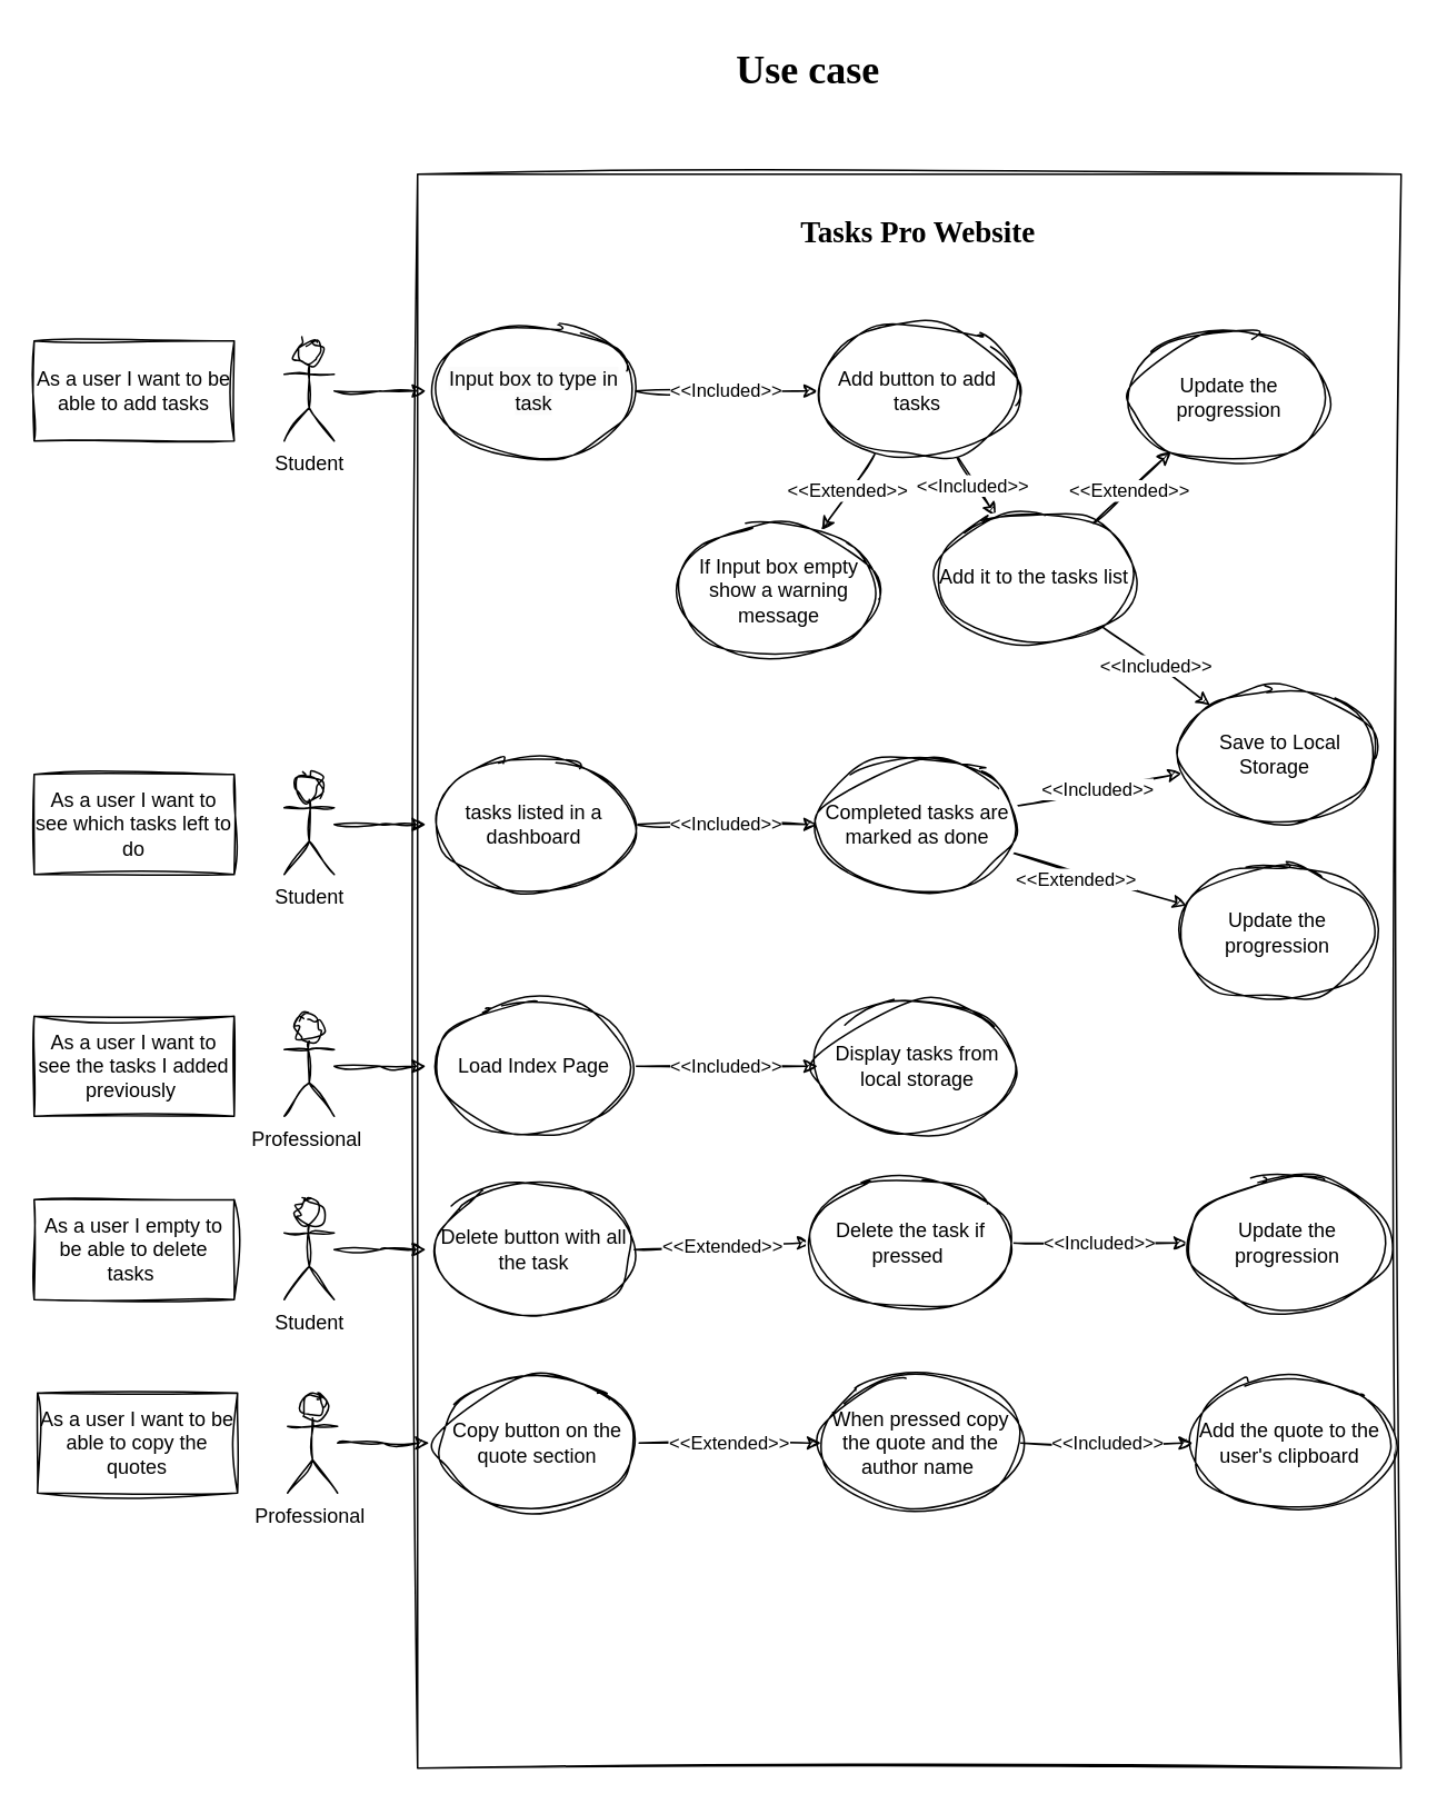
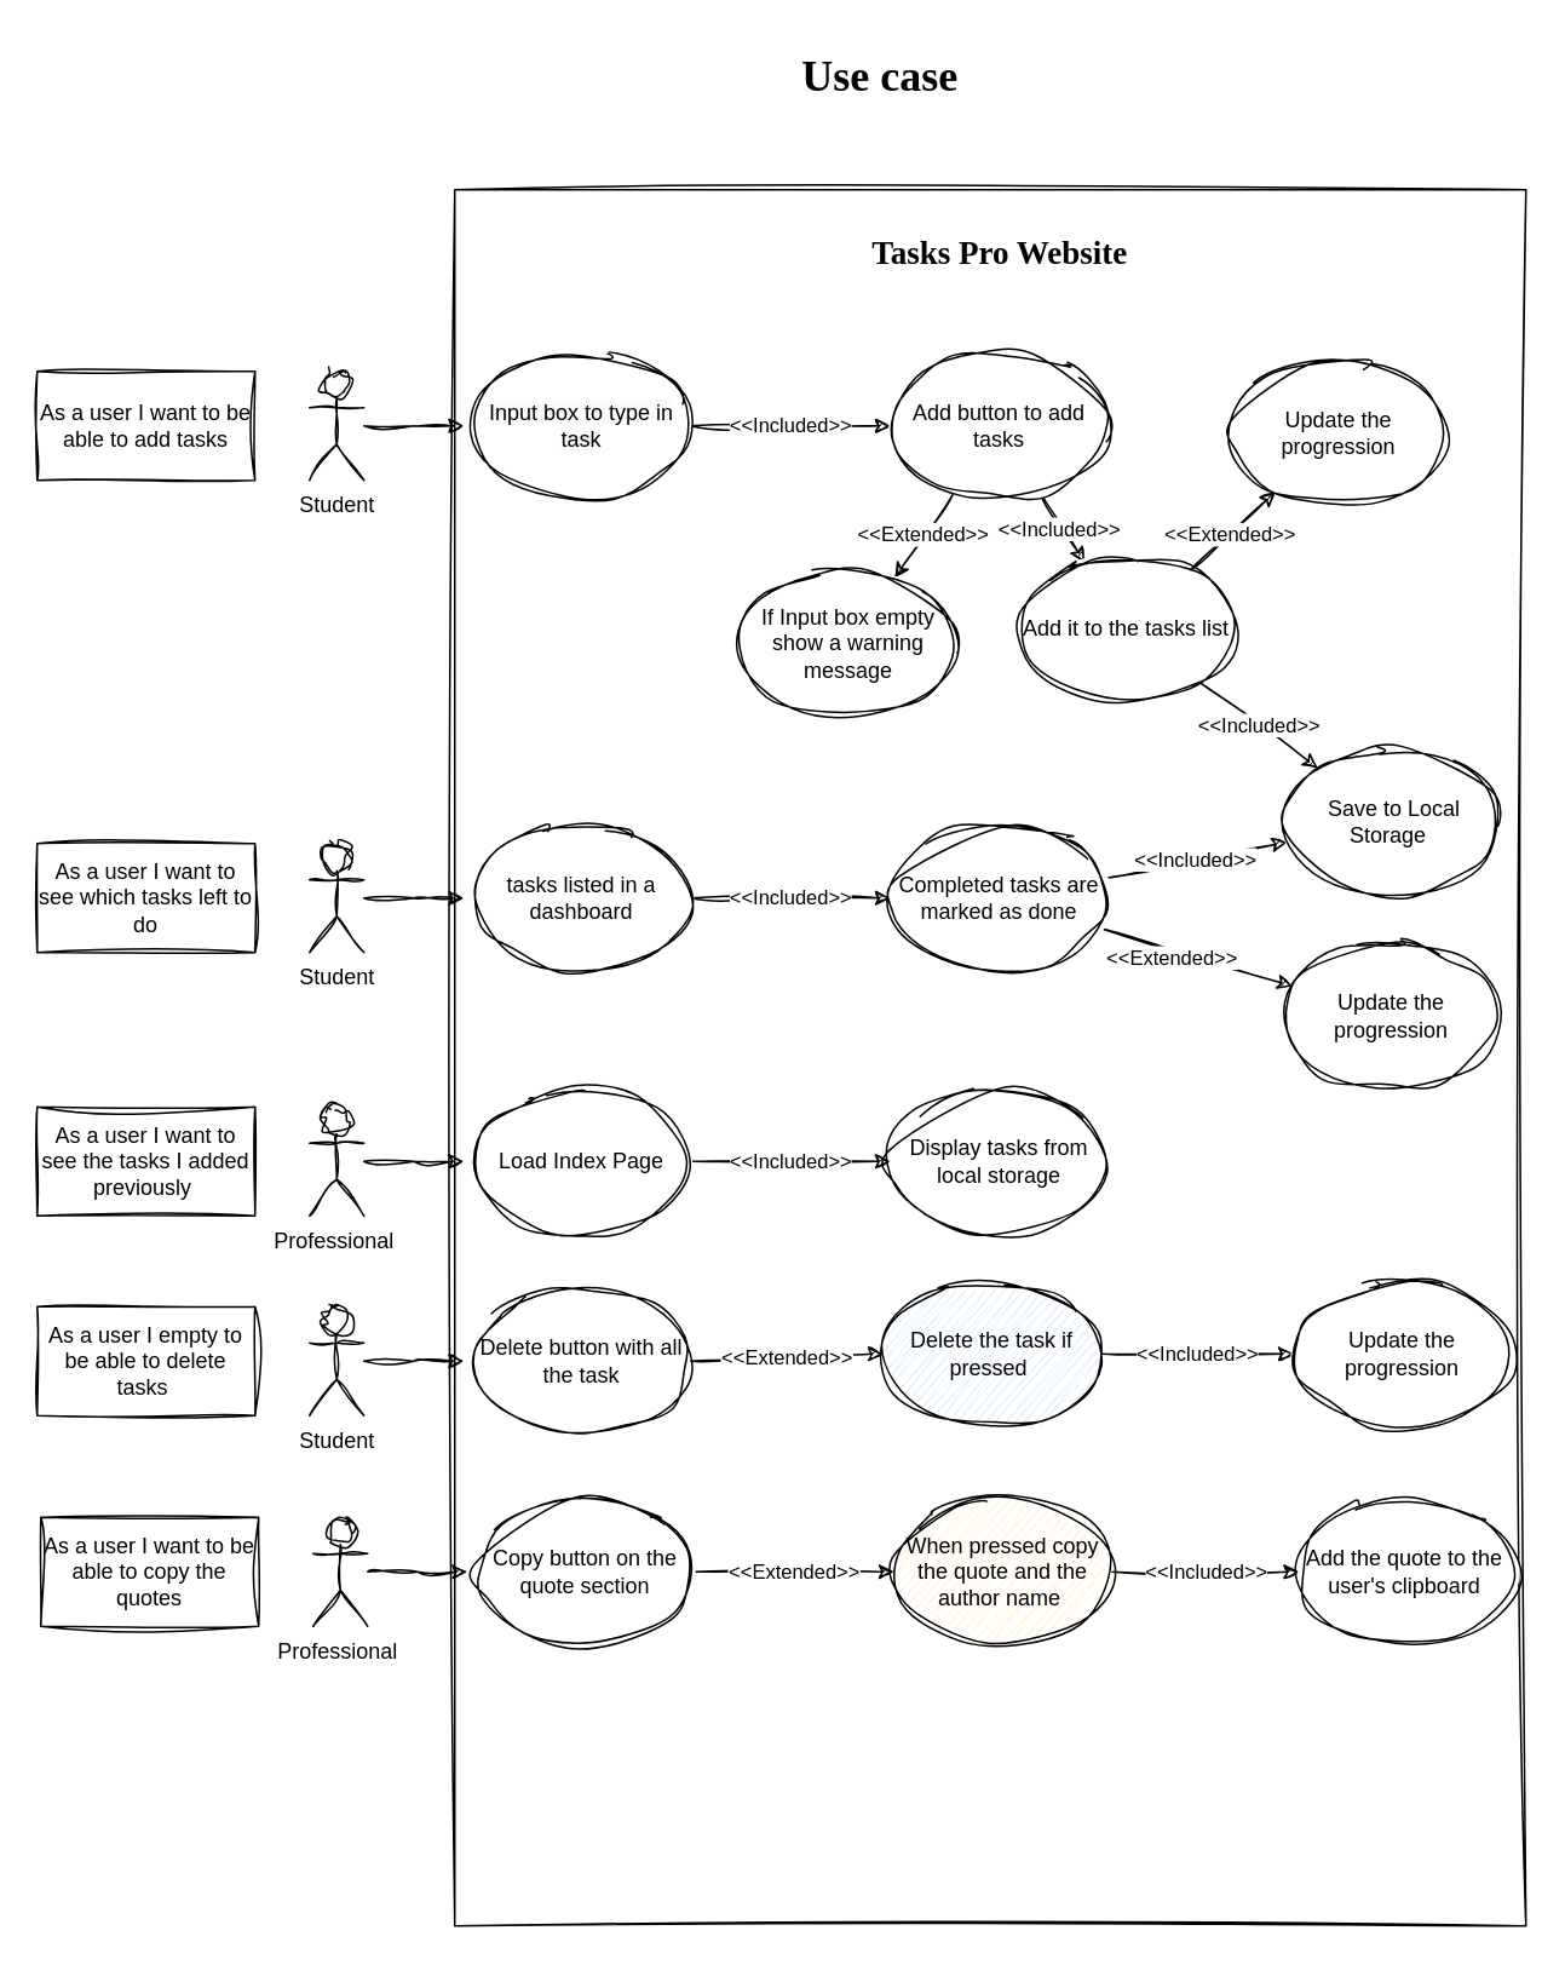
- <mxCell id="42" value="Delete the task if pressed&amp;nbsp;" style="ellipse;whiteSpace=wrap;html=1;sketch=1;curveFitting=1;jiggle=2;" parent="1" vertex="1"><mxGeometry x="486" y="705" width="120" height="80" as="geometry" /></mxCell>
+ <mxCell id="42" value="Delete the task if pressed&amp;nbsp;" style="ellipse;whiteSpace=wrap;html=1;sketch=1;curveFitting=1;jiggle=2;fillColor=#dae8fc;" parent="1" vertex="1"><mxGeometry x="486" y="705" width="120" height="80" as="geometry" /></mxCell>
- <mxCell id="50" value="When pressed copy the quote and the author name&amp;nbsp;" style="ellipse;whiteSpace=wrap;html=1;sketch=1;curveFitting=1;jiggle=2;" parent="1" vertex="1"><mxGeometry x="492" y="825" width="120" height="80" as="geometry" /></mxCell>
+ <mxCell id="50" value="When pressed copy the quote and the author name&amp;nbsp;" style="ellipse;whiteSpace=wrap;html=1;sketch=1;curveFitting=1;jiggle=2;fillColor=#fff2cc;" parent="1" vertex="1"><mxGeometry x="492" y="825" width="120" height="80" as="geometry" /></mxCell>
